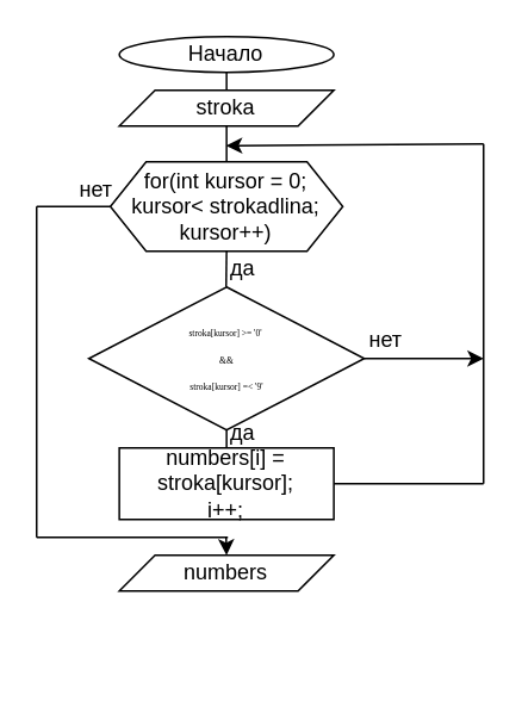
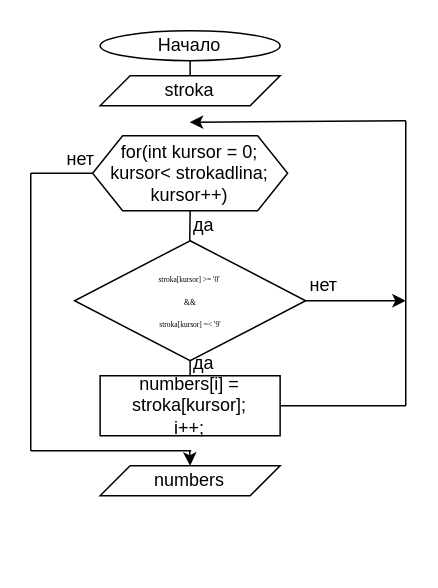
- <mxCell id="6" value="" style="endArrow=none;html=1;exitX=0.5;exitY=1;exitDx=0;exitDy=0;entryX=0.5;entryY=0;entryDx=0;entryDy=0;" edge="1" parent="1" source="4" target="5"><mxGeometry width="50" height="50" relative="1" as="geometry"><mxPoint x="190" y="80" as="sourcePoint" /><mxPoint x="240" y="30" as="targetPoint" /></mxGeometry></mxCell>
